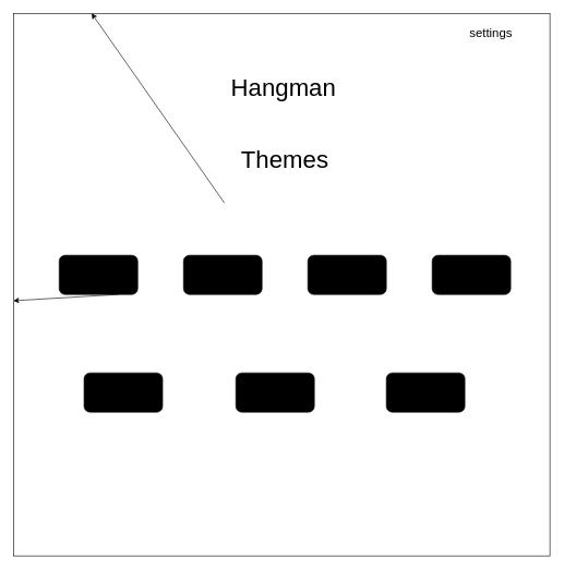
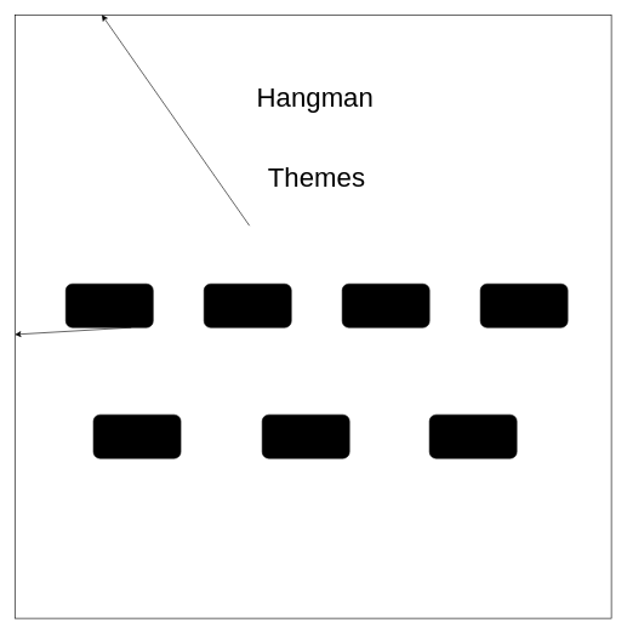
- <mxCell id="14" value="&lt;span style=&quot;font-size: 19px&quot;&gt;&lt;font color=&quot;#000000&quot;&gt;settings&lt;/font&gt;&lt;/span&gt;" style="text;html=1;strokeColor=none;fillColor=none;align=center;verticalAlign=middle;whiteSpace=wrap;rounded=0;" vertex="1" parent="1"><mxGeometry x="660" y="40" width="180" height="20" as="geometry" /></mxCell>
